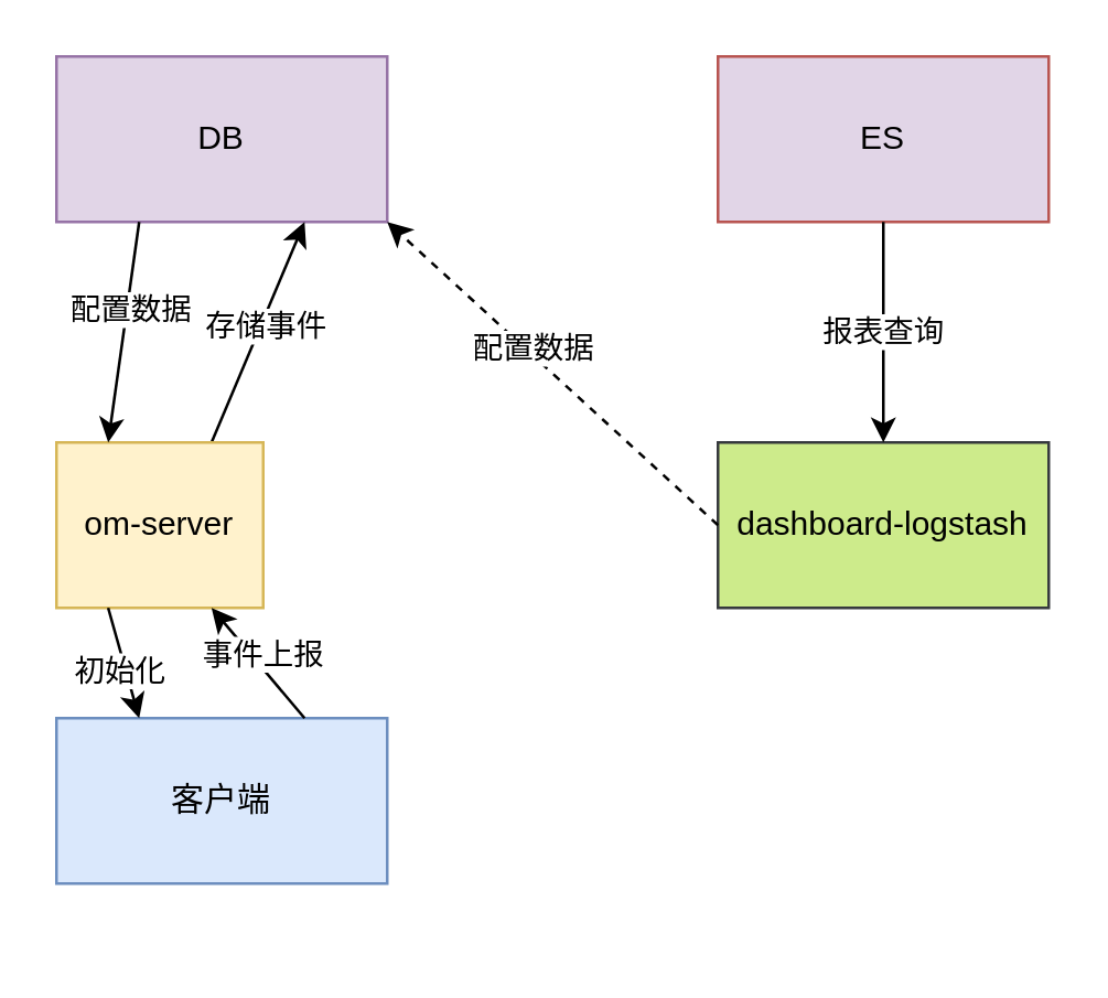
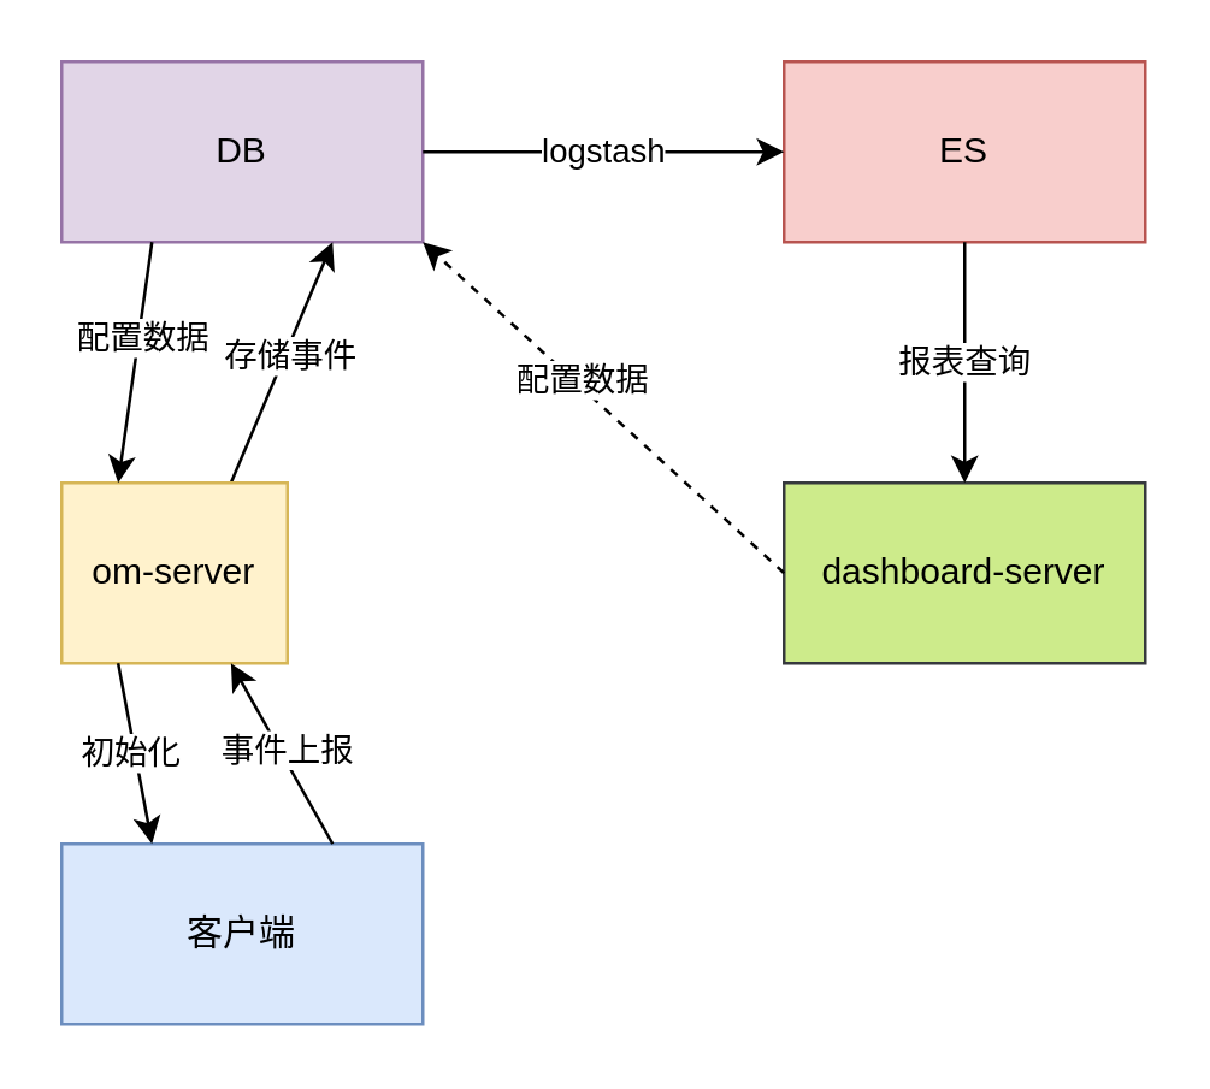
+ <mxCell id="4" value="logstash" style="endArrow=classic;html=1;rounded=0;exitX=1;exitY=0.5;exitDx=0;exitDy=0;entryX=0;entryY=0.5;entryDx=0;entryDy=0;" edge="1" parent="1" source="2" target="3"><mxGeometry width="50" height="50" relative="1" as="geometry"><mxPoint x="240" y="220" as="sourcePoint" /><mxPoint x="290" y="170" as="targetPoint" /></mxGeometry></mxCell>
- <mxCell id="3" value="ES" style="rounded=0;whiteSpace=wrap;html=1;fillColor=#e1d5e7;strokeColor=#b85450;" vertex="1" parent="1"><mxGeometry x="260" y="20" width="120" height="60" as="geometry" /></mxCell>
+ <mxCell id="3" value="ES" style="rounded=0;whiteSpace=wrap;html=1;fillColor=#f8cecc;strokeColor=#b85450;" vertex="1" parent="1"><mxGeometry x="260" y="20" width="120" height="60" as="geometry" /></mxCell>
- <mxCell id="5" value="dashboard-logstash" style="rounded=0;whiteSpace=wrap;html=1;fillColor=#cdeb8b;strokeColor=#36393d;" vertex="1" parent="1"><mxGeometry x="260" y="160" width="120" height="60" as="geometry" /></mxCell>
+ <mxCell id="5" value="dashboard-server" style="rounded=0;whiteSpace=wrap;html=1;fillColor=#cdeb8b;strokeColor=#36393d;" vertex="1" parent="1"><mxGeometry x="260" y="160" width="120" height="60" as="geometry" /></mxCell>
- <mxCell id="12" value="客户端" style="rounded=0;whiteSpace=wrap;html=1;fillColor=#dae8fc;strokeColor=#6c8ebf;" vertex="1" parent="1"><mxGeometry x="20" y="260" width="120" height="60" as="geometry" /></mxCell>
+ <mxCell id="12" value="客户端" style="rounded=0;whiteSpace=wrap;html=1;fillColor=#dae8fc;strokeColor=#6c8ebf;" vertex="1" parent="1"><mxGeometry x="20" y="280" width="120" height="60" as="geometry" /></mxCell>
